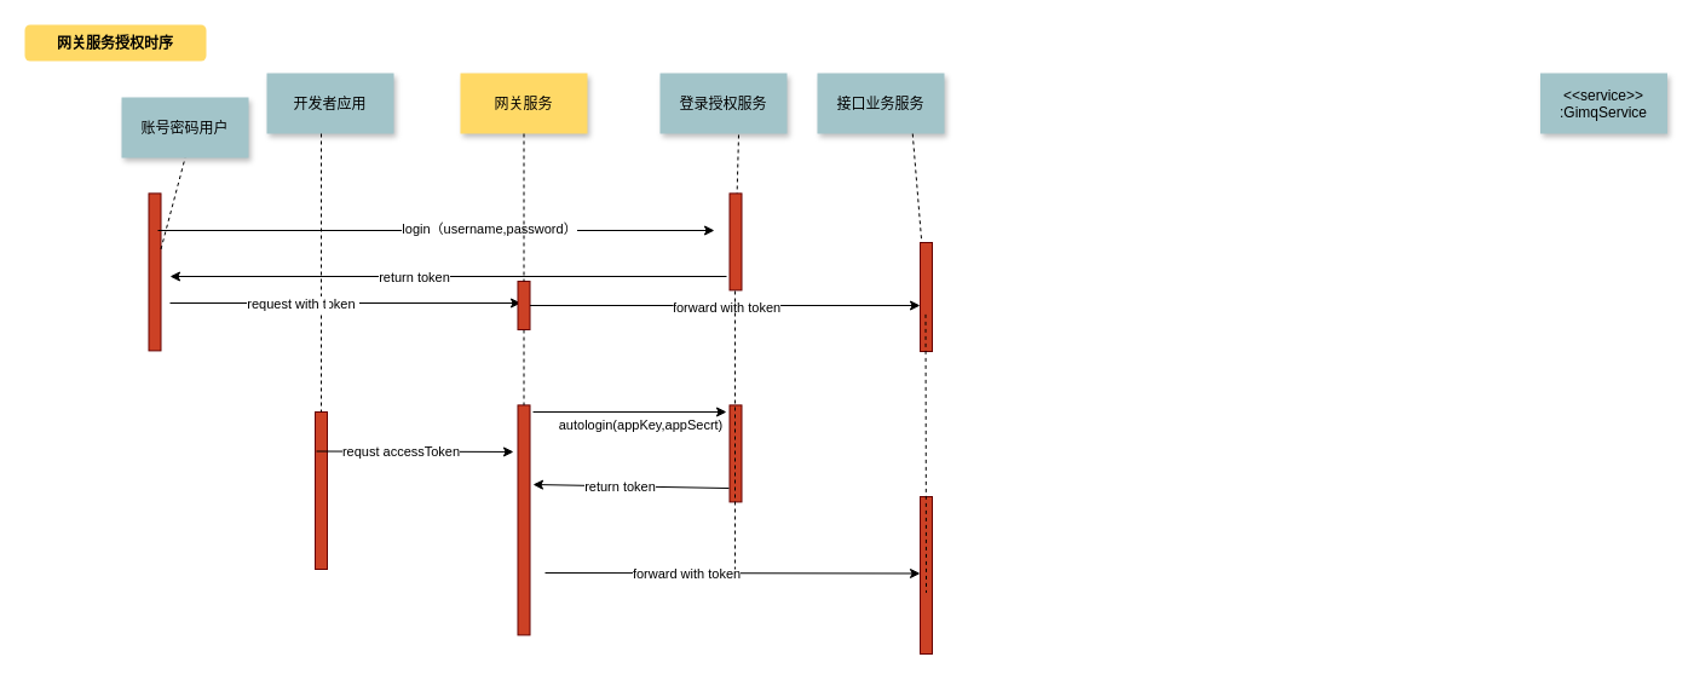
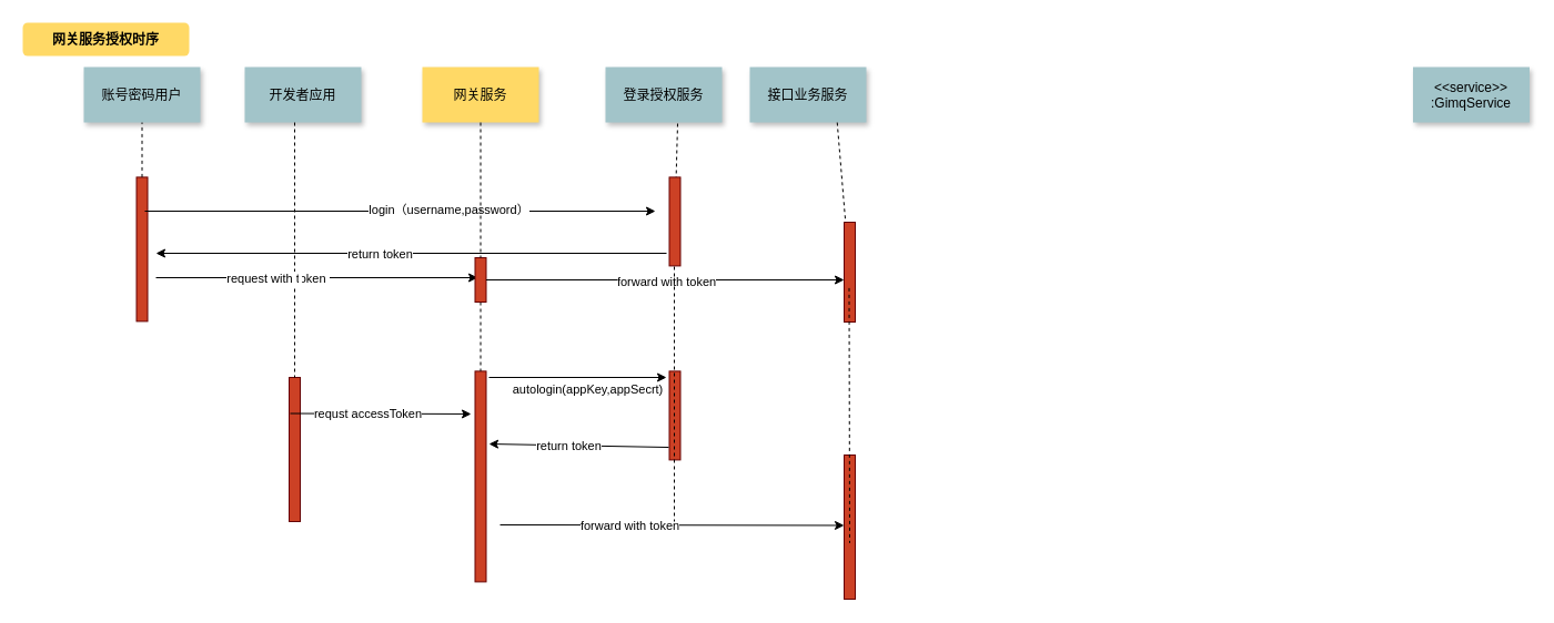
- <mxCell id="15" value="账号密码用户" style="shadow=1;fillColor=#A2C4C9;strokeColor=none" parent="1" vertex="1"><mxGeometry x="100" y="80" width="105" height="50" as="geometry" /></mxCell>
+ <mxCell id="15" value="账号密码用户" style="shadow=1;fillColor=#A2C4C9;strokeColor=none" parent="1" vertex="1"><mxGeometry x="75" y="60" width="105" height="50" as="geometry" /></mxCell>
